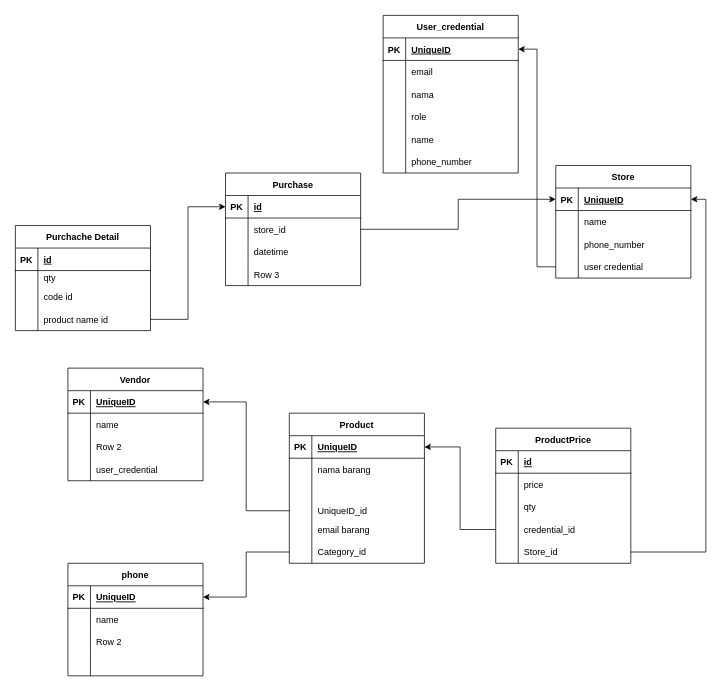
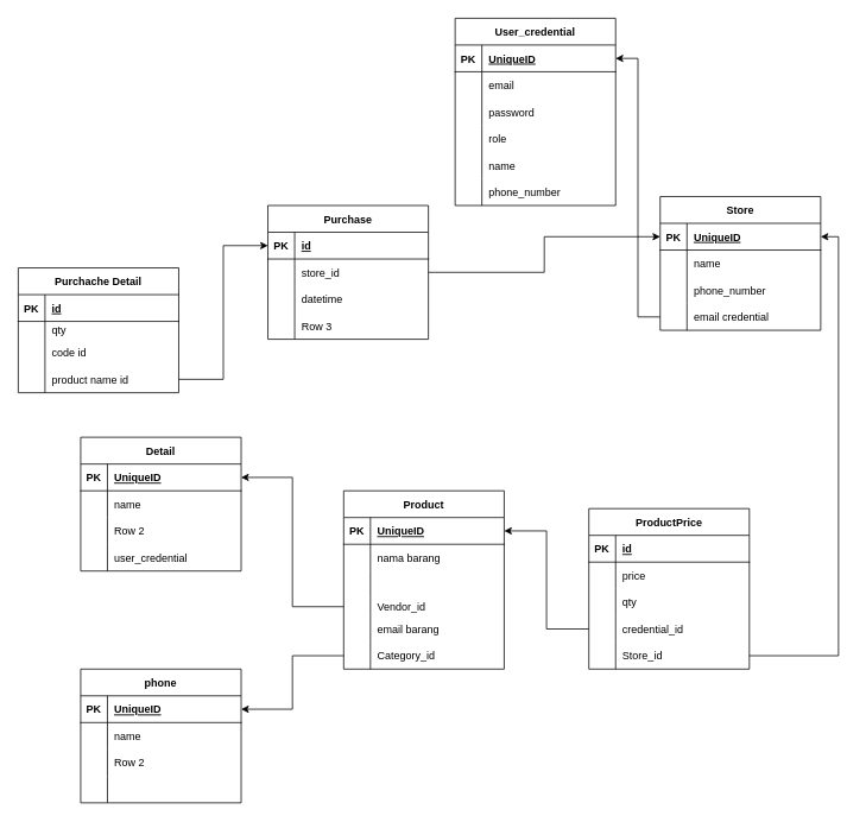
- <mxCell id="88" value="nama" style="shape=partialRectangle;connectable=0;fillColor=none;top=0;left=0;bottom=0;right=0;align=left;spacingLeft=6;overflow=hidden;" vertex="1" parent="86"><mxGeometry x="30" width="150" height="30" as="geometry"><mxRectangle width="150" height="30" as="alternateBounds" /></mxGeometry></mxCell>
+ <mxCell id="88" value="password" style="shape=partialRectangle;connectable=0;fillColor=none;top=0;left=0;bottom=0;right=0;align=left;spacingLeft=6;overflow=hidden;" vertex="1" parent="86"><mxGeometry x="30" width="150" height="30" as="geometry"><mxRectangle width="150" height="30" as="alternateBounds" /></mxGeometry></mxCell>
- <mxCell id="76" value="user credential" style="shape=partialRectangle;connectable=0;fillColor=none;top=0;left=0;bottom=0;right=0;align=left;spacingLeft=6;overflow=hidden;" vertex="1" parent="74"><mxGeometry x="30" width="150" height="30" as="geometry"><mxRectangle width="150" height="30" as="alternateBounds" /></mxGeometry></mxCell>
+ <mxCell id="76" value="email credential" style="shape=partialRectangle;connectable=0;fillColor=none;top=0;left=0;bottom=0;right=0;align=left;spacingLeft=6;overflow=hidden;" vertex="1" parent="74"><mxGeometry x="30" width="150" height="30" as="geometry"><mxRectangle width="150" height="30" as="alternateBounds" /></mxGeometry></mxCell>
- <mxCell id="2" value="Vendor" style="shape=table;startSize=30;container=1;collapsible=1;childLayout=tableLayout;fixedRows=1;rowLines=0;fontStyle=1;align=center;resizeLast=1;" vertex="1" parent="1"><mxGeometry x="90" y="490" width="180" height="150" as="geometry" /></mxCell>
+ <mxCell id="2" value="Detail" style="shape=table;startSize=30;container=1;collapsible=1;childLayout=tableLayout;fixedRows=1;rowLines=0;fontStyle=1;align=center;resizeLast=1;" vertex="1" parent="1"><mxGeometry x="90" y="490" width="180" height="150" as="geometry" /></mxCell>
- <mxCell id="27" value="UniqueID_id" style="shape=partialRectangle;connectable=0;fillColor=none;top=0;left=0;bottom=0;right=0;align=left;spacingLeft=6;overflow=hidden;" vertex="1" parent="25"><mxGeometry x="30" width="150" height="20" as="geometry"><mxRectangle width="150" height="20" as="alternateBounds" /></mxGeometry></mxCell>
+ <mxCell id="27" value="Vendor_id" style="shape=partialRectangle;connectable=0;fillColor=none;top=0;left=0;bottom=0;right=0;align=left;spacingLeft=6;overflow=hidden;" vertex="1" parent="25"><mxGeometry x="30" width="150" height="20" as="geometry"><mxRectangle width="150" height="20" as="alternateBounds" /></mxGeometry></mxCell>
